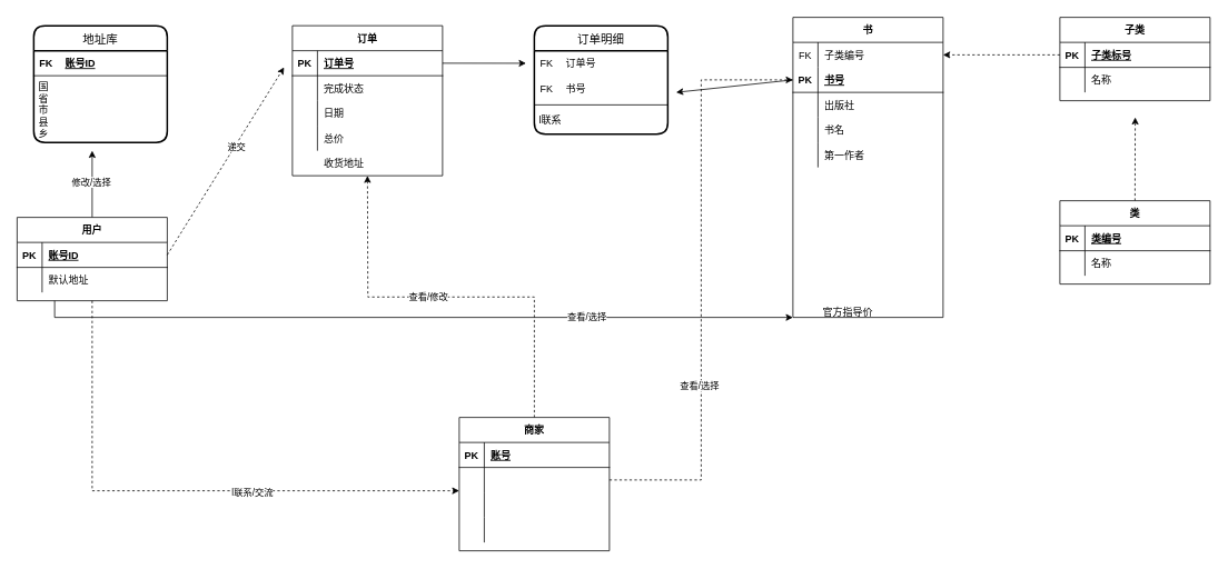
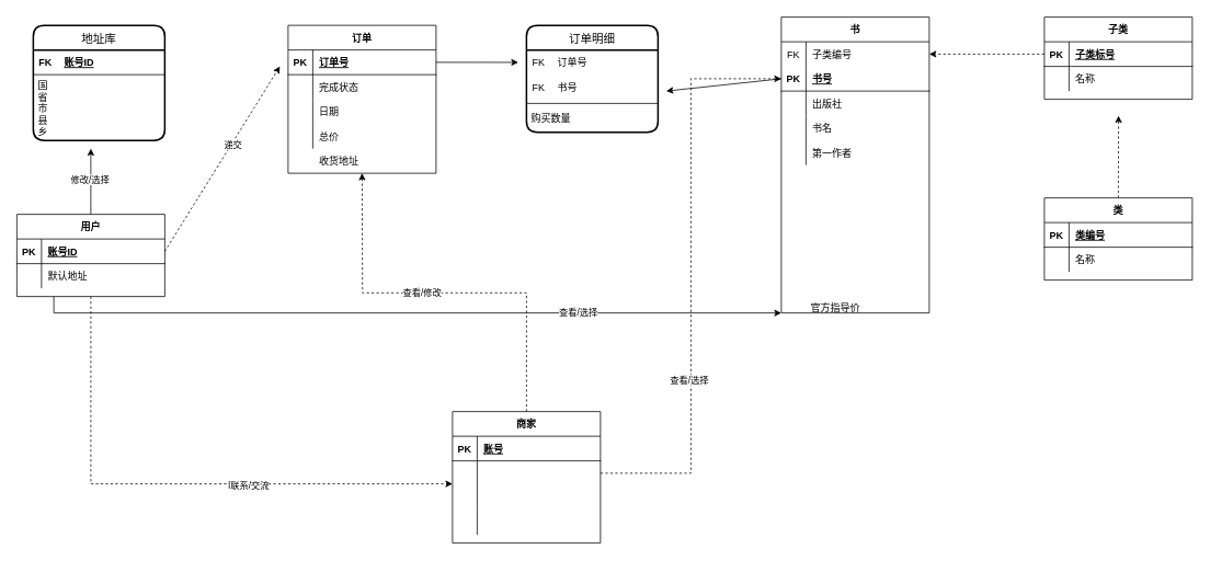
- <mxCell id="48" value="l联系" style="align=left;strokeColor=none;fillColor=none;spacingLeft=4;fontSize=12;verticalAlign=top;resizable=0;rotatable=0;part=1;" parent="39" vertex="1"><mxGeometry y="100" width="160" height="30" as="geometry" /></mxCell>
+ <mxCell id="48" value="购买数量" style="align=left;strokeColor=none;fillColor=none;spacingLeft=4;fontSize=12;verticalAlign=top;resizable=0;rotatable=0;part=1;" parent="39" vertex="1"><mxGeometry y="100" width="160" height="30" as="geometry" /></mxCell>
